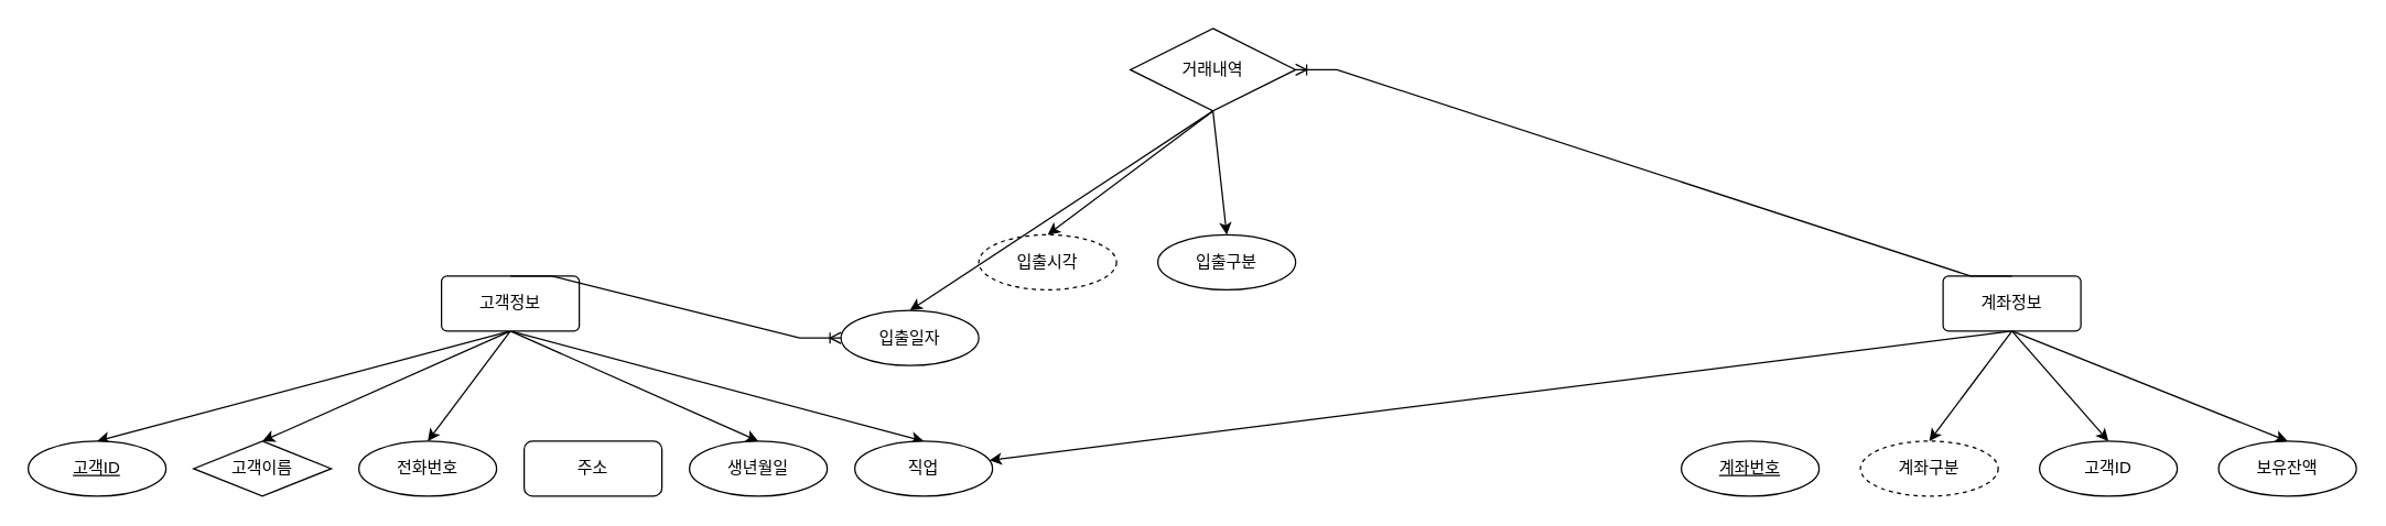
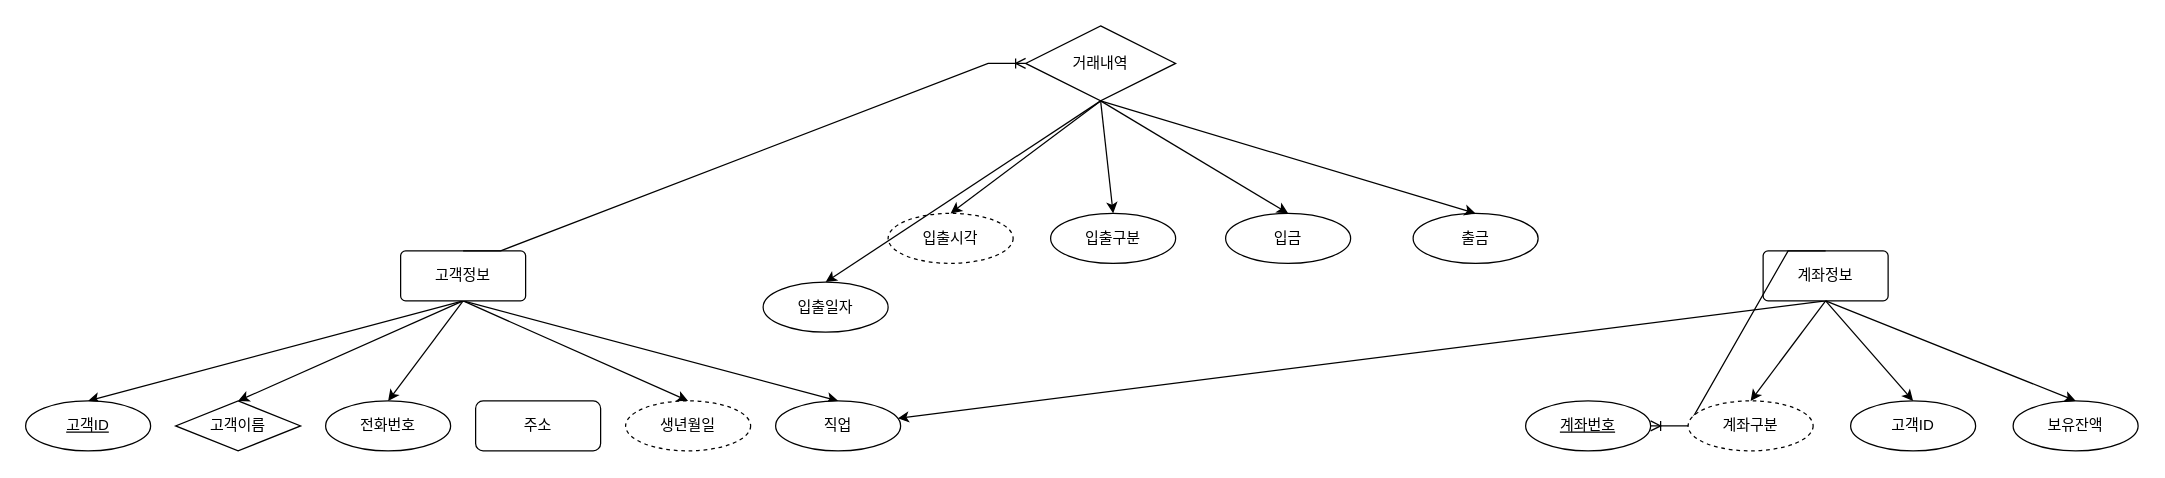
- <mxCell id="29" value="" style="edgeStyle=entityRelationEdgeStyle;fontSize=12;html=1;endArrow=ERoneToMany;rounded=0;exitX=0.5;exitY=0;exitDx=0;exitDy=0;entryX=1;entryY=0.5;entryDx=0;entryDy=0;" edge="1" parent="1" source="27" target="26"><mxGeometry width="100" height="100" relative="1" as="geometry"><mxPoint x="530" y="340" as="sourcePoint" /><mxPoint x="830" y="40" as="targetPoint" /></mxGeometry></mxCell>
+ <mxCell id="29" value="" style="edgeStyle=entityRelationEdgeStyle;fontSize=12;html=1;endArrow=ERoneToMany;rounded=0;exitX=0.5;exitY=0;exitDx=0;exitDy=0;" edge="1" parent="1" source="27" target="14"><mxGeometry width="100" height="100" relative="1" as="geometry"><mxPoint x="530" y="340" as="sourcePoint" /><mxPoint x="830" y="40" as="targetPoint" /></mxGeometry></mxCell>
+ <mxCell id="24" style="rounded=0;orthogonalLoop=1;jettySize=auto;html=1;entryX=0.5;entryY=0;entryDx=0;entryDy=0;exitX=0.5;exitY=1;exitDx=0;exitDy=0;" parent="1" source="26" target="18" edge="1"><mxGeometry relative="1" as="geometry"><mxPoint x="820" y="70" as="sourcePoint" /><mxPoint x="540" y="190" as="targetPoint" /></mxGeometry></mxCell>
+ <mxCell id="25" style="rounded=0;orthogonalLoop=1;jettySize=auto;html=1;entryX=0.5;entryY=0;entryDx=0;entryDy=0;exitX=0.5;exitY=1;exitDx=0;exitDy=0;" parent="1" source="26" target="19" edge="1"><mxGeometry relative="1" as="geometry"><mxPoint x="820" y="70" as="sourcePoint" /><mxPoint x="890" y="100" as="targetPoint" /></mxGeometry></mxCell>
+ <mxCell id="18" value="입금" style="ellipse;whiteSpace=wrap;html=1;align=center;" parent="1" vertex="1"><mxGeometry x="980" y="170" width="100" height="40" as="geometry" /></mxCell>
+ <mxCell id="19" value="출금" style="ellipse;whiteSpace=wrap;html=1;align=center;" parent="1" vertex="1"><mxGeometry x="1130" y="170" width="100" height="40" as="geometry" /></mxCell>
- <mxCell id="28" value="" style="edgeStyle=entityRelationEdgeStyle;fontSize=12;html=1;endArrow=ERoneToMany;rounded=0;exitX=0.5;exitY=0;exitDx=0;exitDy=0;" edge="1" parent="1" source="7" target="15"><mxGeometry width="100" height="100" relative="1" as="geometry"><mxPoint x="410" y="220" as="sourcePoint" /><mxPoint x="510" y="120" as="targetPoint" /></mxGeometry></mxCell>
+ <mxCell id="28" value="" style="edgeStyle=entityRelationEdgeStyle;fontSize=12;html=1;endArrow=ERoneToMany;rounded=0;exitX=0.5;exitY=0;exitDx=0;exitDy=0;entryX=0;entryY=0.5;entryDx=0;entryDy=0;" edge="1" parent="1" source="7" target="26"><mxGeometry width="100" height="100" relative="1" as="geometry"><mxPoint x="410" y="220" as="sourcePoint" /><mxPoint x="510" y="120" as="targetPoint" /></mxGeometry></mxCell>
- <mxCell id="12" value="생년월일" style="ellipse;whiteSpace=wrap;html=1;align=center;" parent="1" vertex="1"><mxGeometry x="500" y="320" width="100" height="40" as="geometry" /></mxCell>
+ <mxCell id="12" value="생년월일" style="ellipse;whiteSpace=wrap;html=1;align=center;dashed=1;" parent="1" vertex="1"><mxGeometry x="500" y="320" width="100" height="40" as="geometry" /></mxCell>
